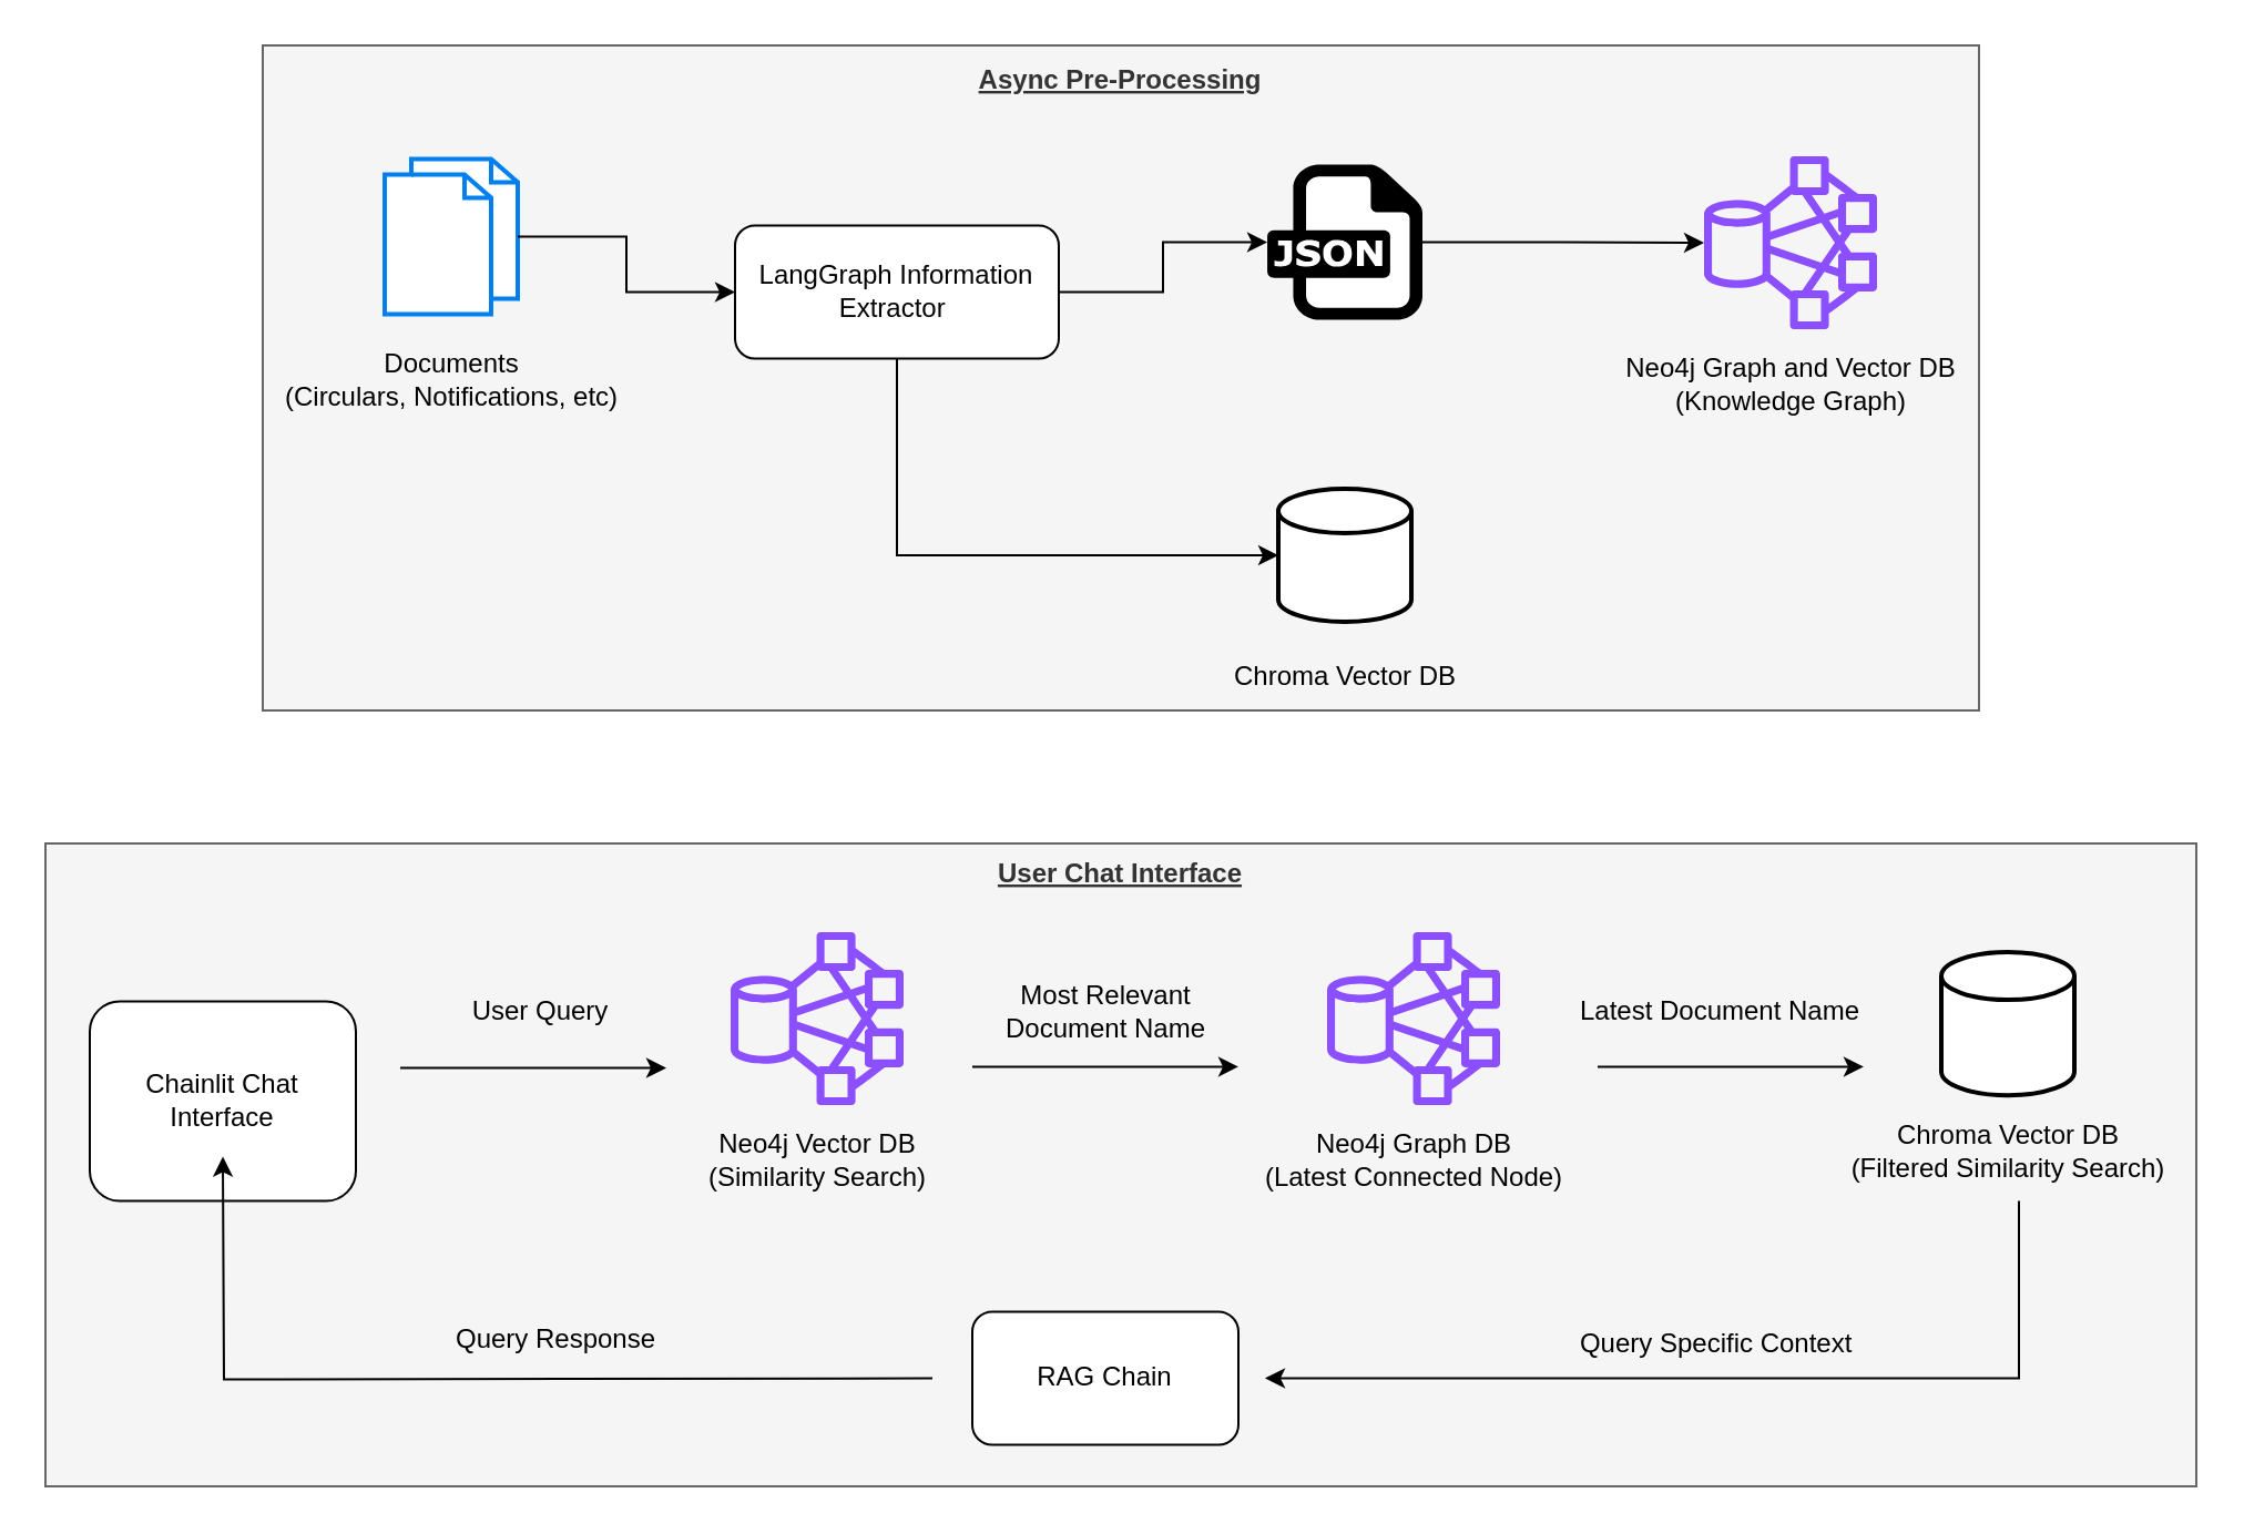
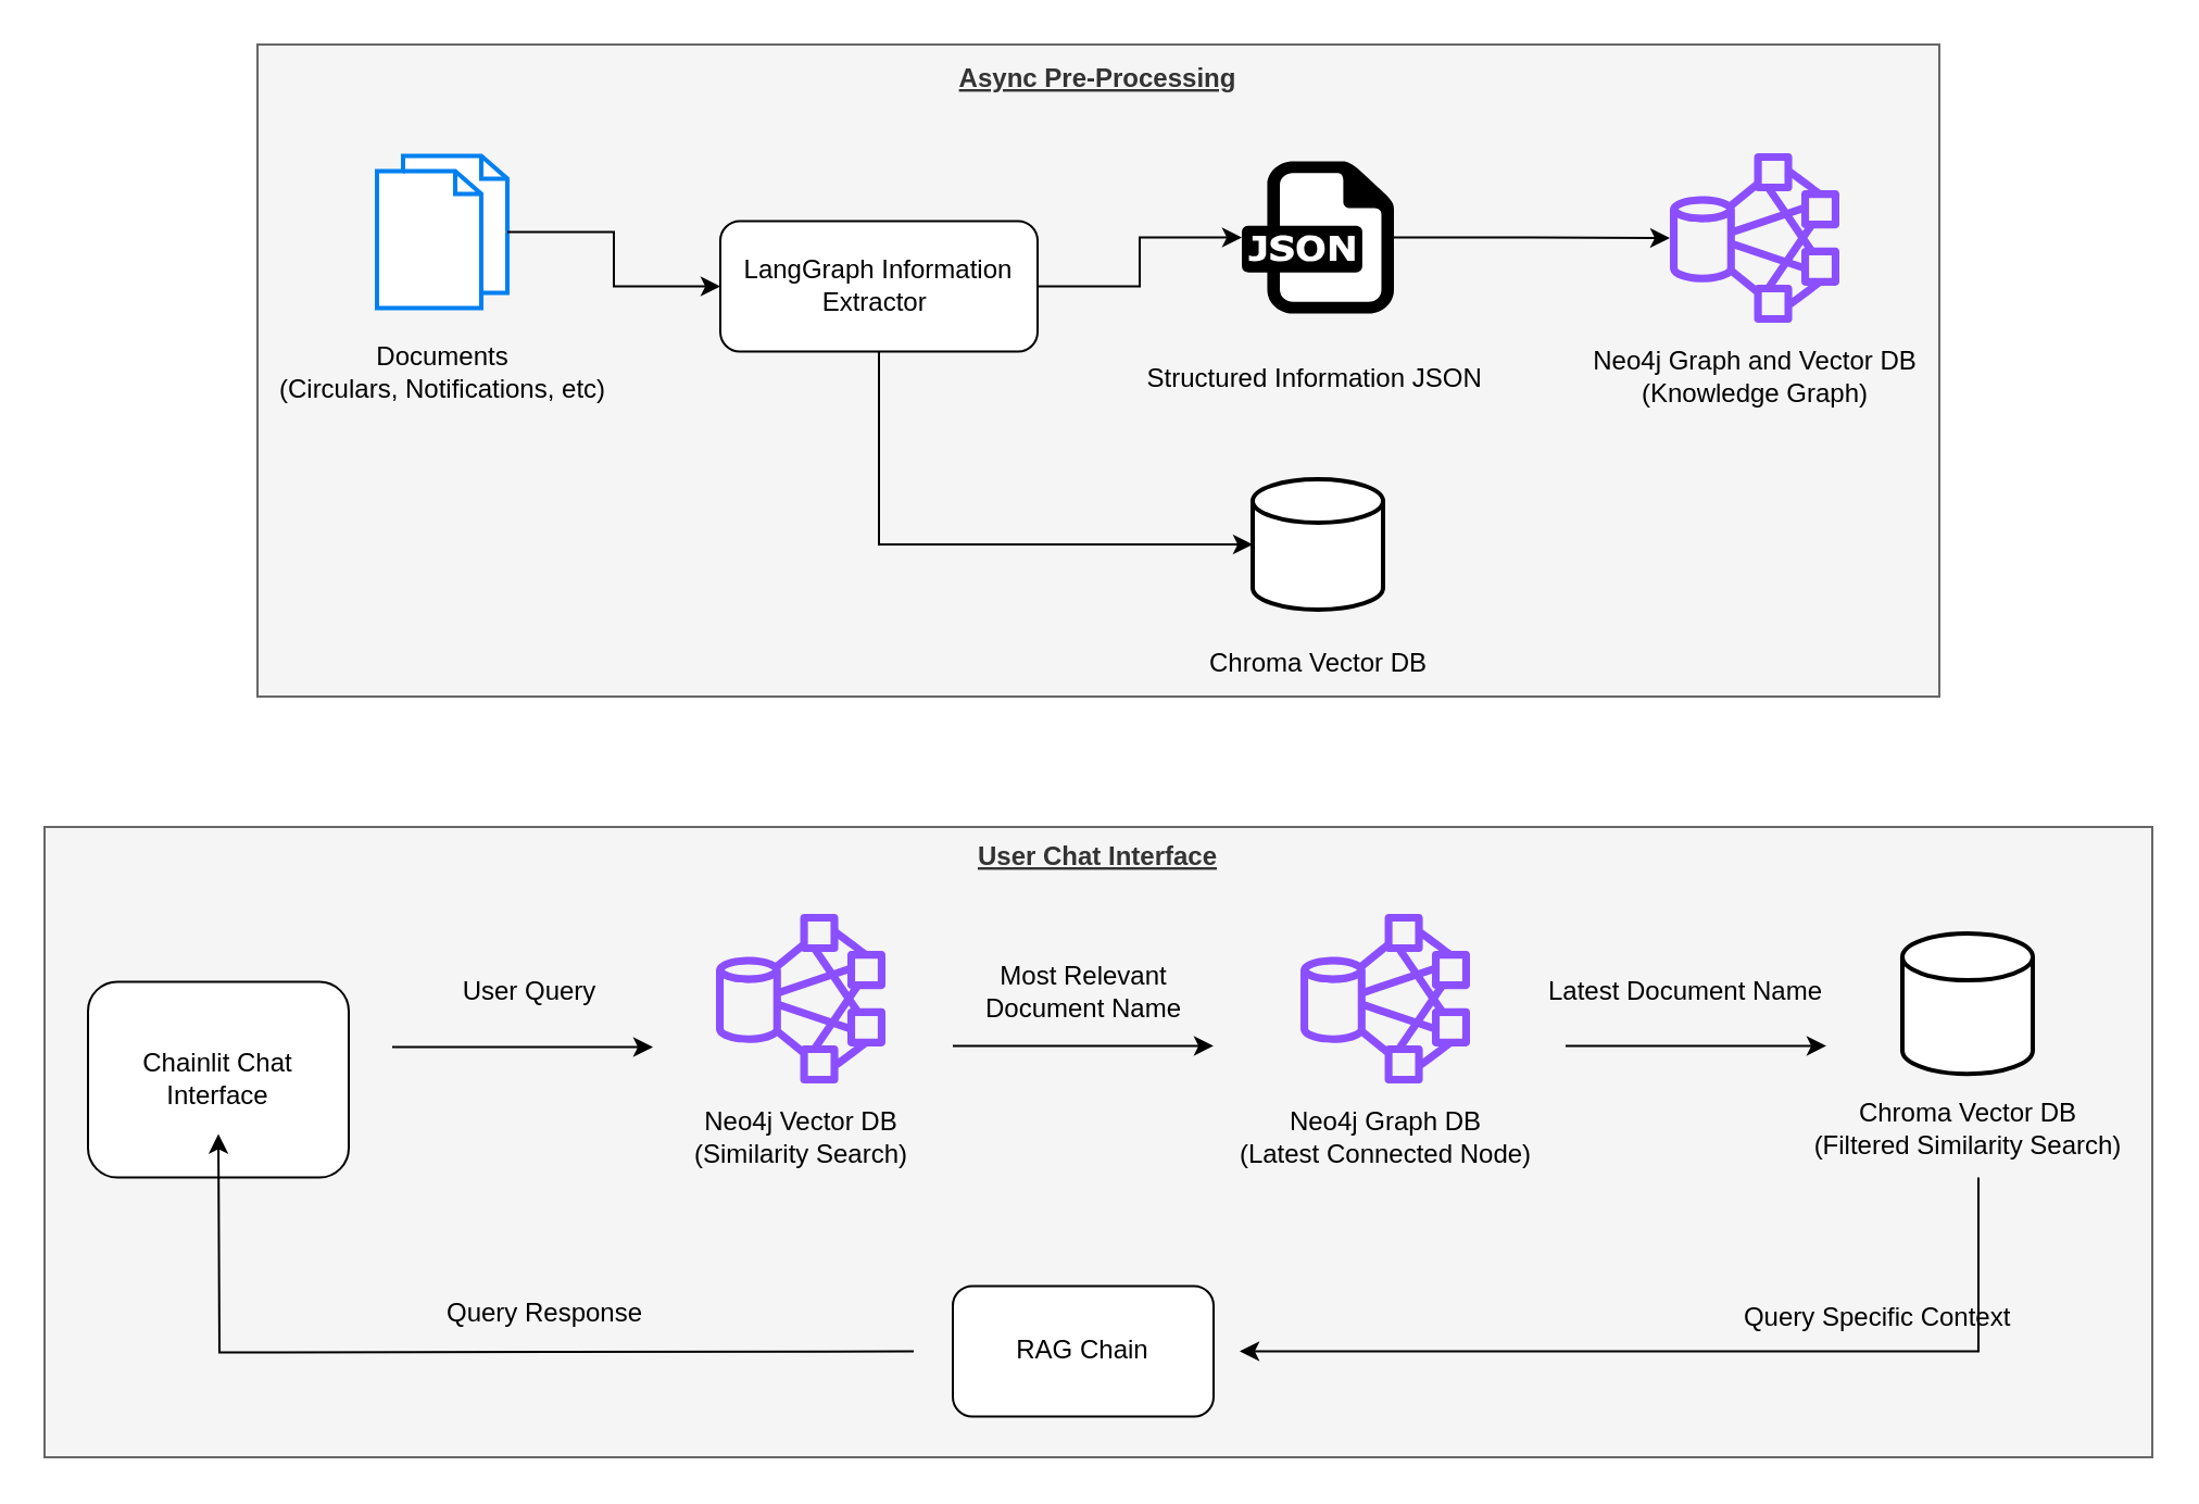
+ <mxCell id="11" value="Structured Information JSON&amp;nbsp;" style="text;html=1;align=center;verticalAlign=middle;resizable=0;points=[];autosize=1;strokeColor=none;fillColor=none;" vertex="1" parent="9"><mxGeometry y="85" width="180" height="30" as="geometry" /></mxCell>
- <mxCell id="41" value="Query Specific Context&lt;span style=&quot;background-color: initial;&quot;&gt;&amp;nbsp;&lt;/span&gt;" style="text;html=1;align=center;verticalAlign=middle;resizable=0;points=[];autosize=1;strokeColor=none;fillColor=none;" vertex="1" parent="20"><mxGeometry x="680" y="211.25" width="150" height="30" as="geometry" /></mxCell>
+ <mxCell id="41" value="Query Specific Context&lt;span style=&quot;background-color: initial;&quot;&gt;&amp;nbsp;&lt;/span&gt;" style="text;html=1;align=center;verticalAlign=middle;resizable=0;points=[];autosize=1;strokeColor=none;fillColor=none;" vertex="1" parent="20"><mxGeometry x="770" y="211.25" width="150" height="30" as="geometry" /></mxCell>
